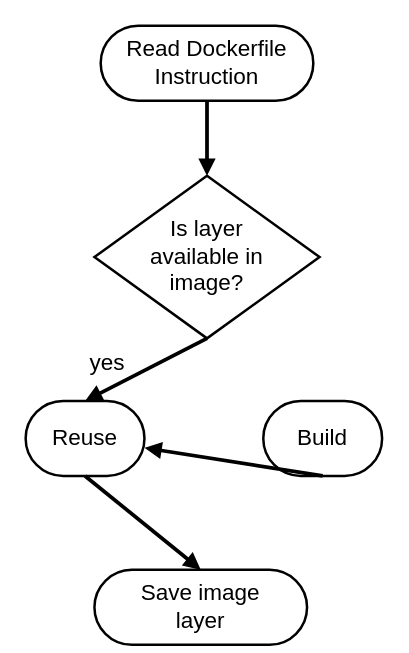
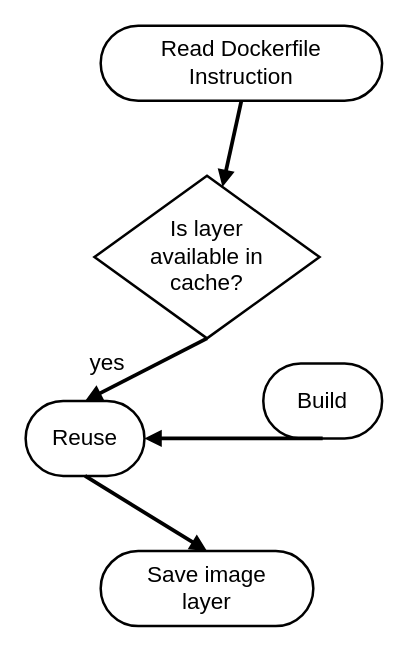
- <mxCell id="2" value="Read Dockerfile&lt;br&gt;Instruction" style="rounded=1;whiteSpace=wrap;html=1;arcSize=50;fontSize=18;strokeWidth=2;" vertex="1" parent="1"><mxGeometry x="80" y="20" width="170" height="60" as="geometry" /></mxCell>
+ <mxCell id="2" value="Read Dockerfile&lt;br&gt;Instruction" style="rounded=1;whiteSpace=wrap;html=1;arcSize=50;fontSize=18;strokeWidth=2;" vertex="1" parent="1"><mxGeometry x="80" y="20" width="225" height="60" as="geometry" /></mxCell>
- <mxCell id="3" value="&lt;font style=&quot;font-size: 18px&quot;&gt;Is layer &lt;br&gt;available in &lt;br&gt;image?&lt;/font&gt;" style="rhombus;whiteSpace=wrap;html=1;strokeWidth=2;" vertex="1" parent="1"><mxGeometry x="75" y="140" width="180" height="130" as="geometry" /></mxCell>
+ <mxCell id="3" value="&lt;font style=&quot;font-size: 18px&quot;&gt;Is layer &lt;br&gt;available in &lt;br&gt;cache?&lt;/font&gt;" style="rhombus;whiteSpace=wrap;html=1;strokeWidth=2;" vertex="1" parent="1"><mxGeometry x="75" y="140" width="180" height="130" as="geometry" /></mxCell>
- <mxCell id="5" value="Build" style="rounded=1;whiteSpace=wrap;html=1;arcSize=50;fontSize=18;strokeWidth=2;" vertex="1" parent="1"><mxGeometry x="210" y="320" width="95" height="60" as="geometry" /></mxCell>
+ <mxCell id="5" value="Build" style="rounded=1;whiteSpace=wrap;html=1;arcSize=50;fontSize=18;strokeWidth=2;" vertex="1" parent="1"><mxGeometry x="210" y="290" width="95" height="60" as="geometry" /></mxCell>
- <mxCell id="6" value="Save image&lt;br&gt;layer" style="rounded=1;whiteSpace=wrap;html=1;arcSize=50;fontSize=18;strokeWidth=2;" vertex="1" parent="1"><mxGeometry x="75" y="455" width="170" height="60" as="geometry" /></mxCell>
+ <mxCell id="6" value="Save image&lt;br&gt;layer" style="rounded=1;whiteSpace=wrap;html=1;arcSize=50;fontSize=18;strokeWidth=2;" vertex="1" parent="1"><mxGeometry x="80" y="440" width="170" height="60" as="geometry" /></mxCell>
